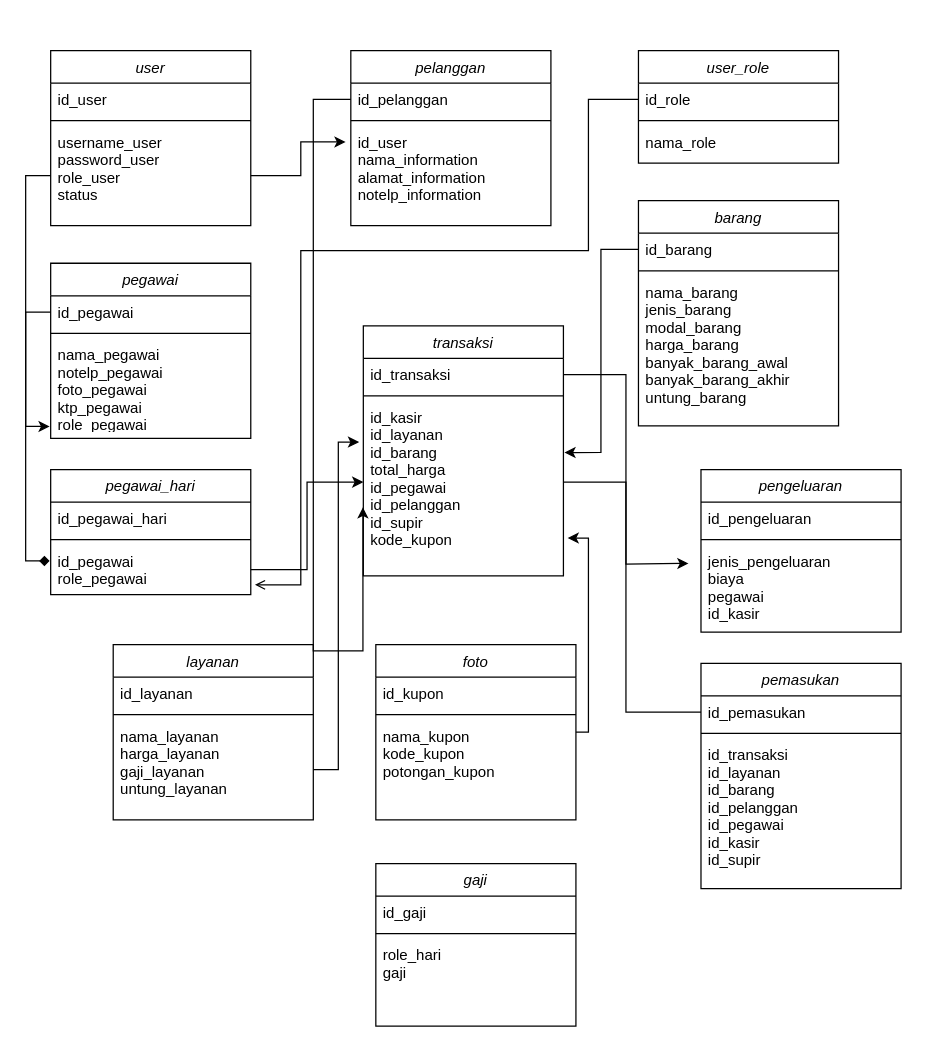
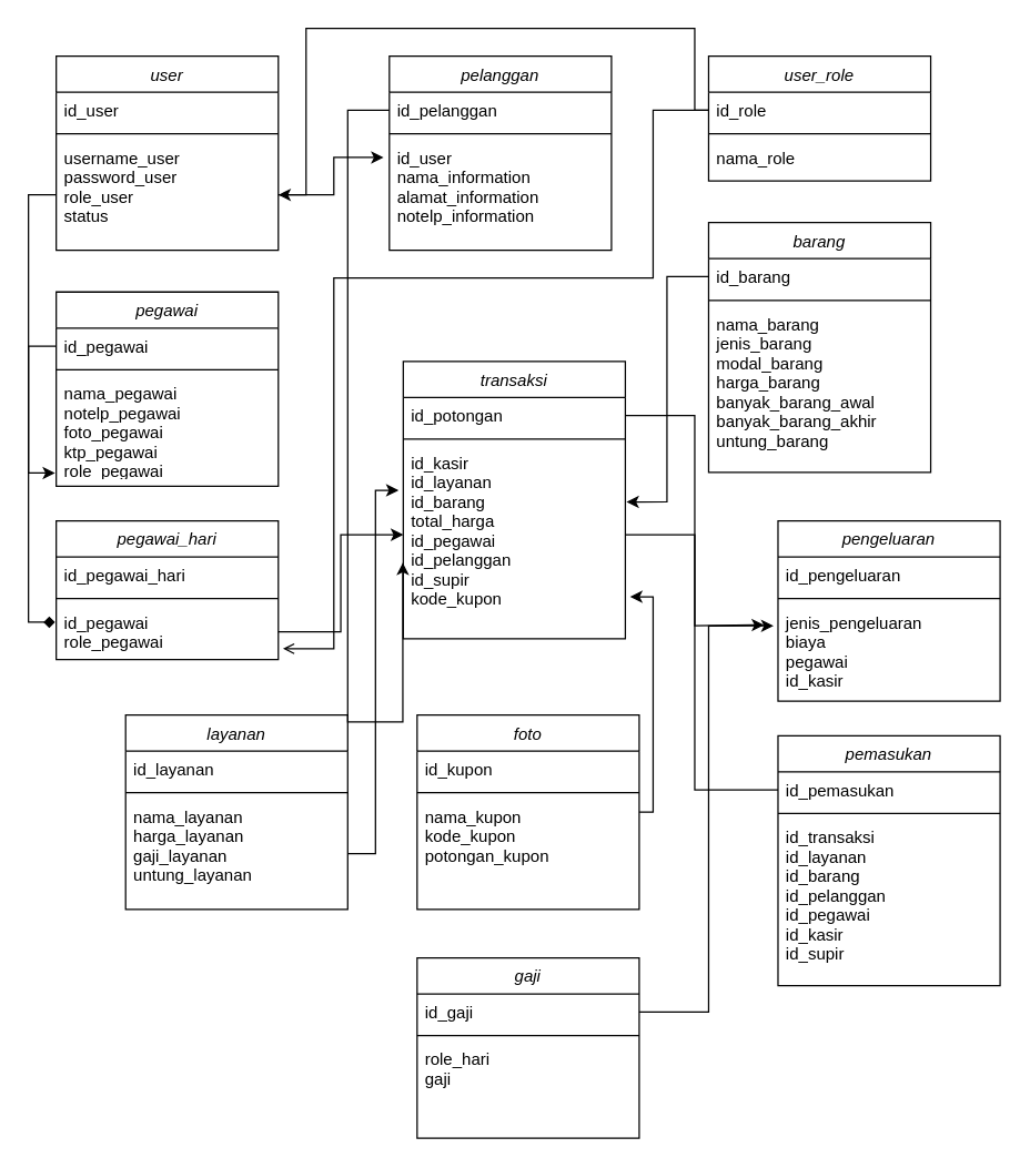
+ <mxCell id="44" style="edgeStyle=orthogonalEdgeStyle;rounded=0;orthogonalLoop=1;jettySize=auto;html=1;" edge="1" parent="1" source="11" target="5"><mxGeometry relative="1" as="geometry"><Array as="points"><mxPoint x="500" y="79" /><mxPoint x="500" y="20" /><mxPoint x="220" y="20" /><mxPoint x="220" y="140" /></Array></mxGeometry></mxCell>
- <mxCell id="27" value="id_transaksi" style="text;align=left;verticalAlign=top;spacingLeft=4;spacingRight=4;overflow=hidden;rotatable=0;points=[[0,0.5],[1,0.5]];portConstraint=eastwest;rounded=0;shadow=0;html=0;" vertex="1" parent="26"><mxGeometry y="26" width="160" height="26" as="geometry" /></mxCell>
+ <mxCell id="27" value="id_potongan" style="text;align=left;verticalAlign=top;spacingLeft=4;spacingRight=4;overflow=hidden;rotatable=0;points=[[0,0.5],[1,0.5]];portConstraint=eastwest;rounded=0;shadow=0;html=0;" vertex="1" parent="26"><mxGeometry y="26" width="160" height="26" as="geometry" /></mxCell>
+ <mxCell id="60" style="edgeStyle=orthogonalEdgeStyle;rounded=0;orthogonalLoop=1;jettySize=auto;html=1;entryX=-0.02;entryY=0.224;entryDx=0;entryDy=0;entryPerimeter=0;" edge="1" parent="1" source="57" target="36"><mxGeometry relative="1" as="geometry" /></mxCell>
